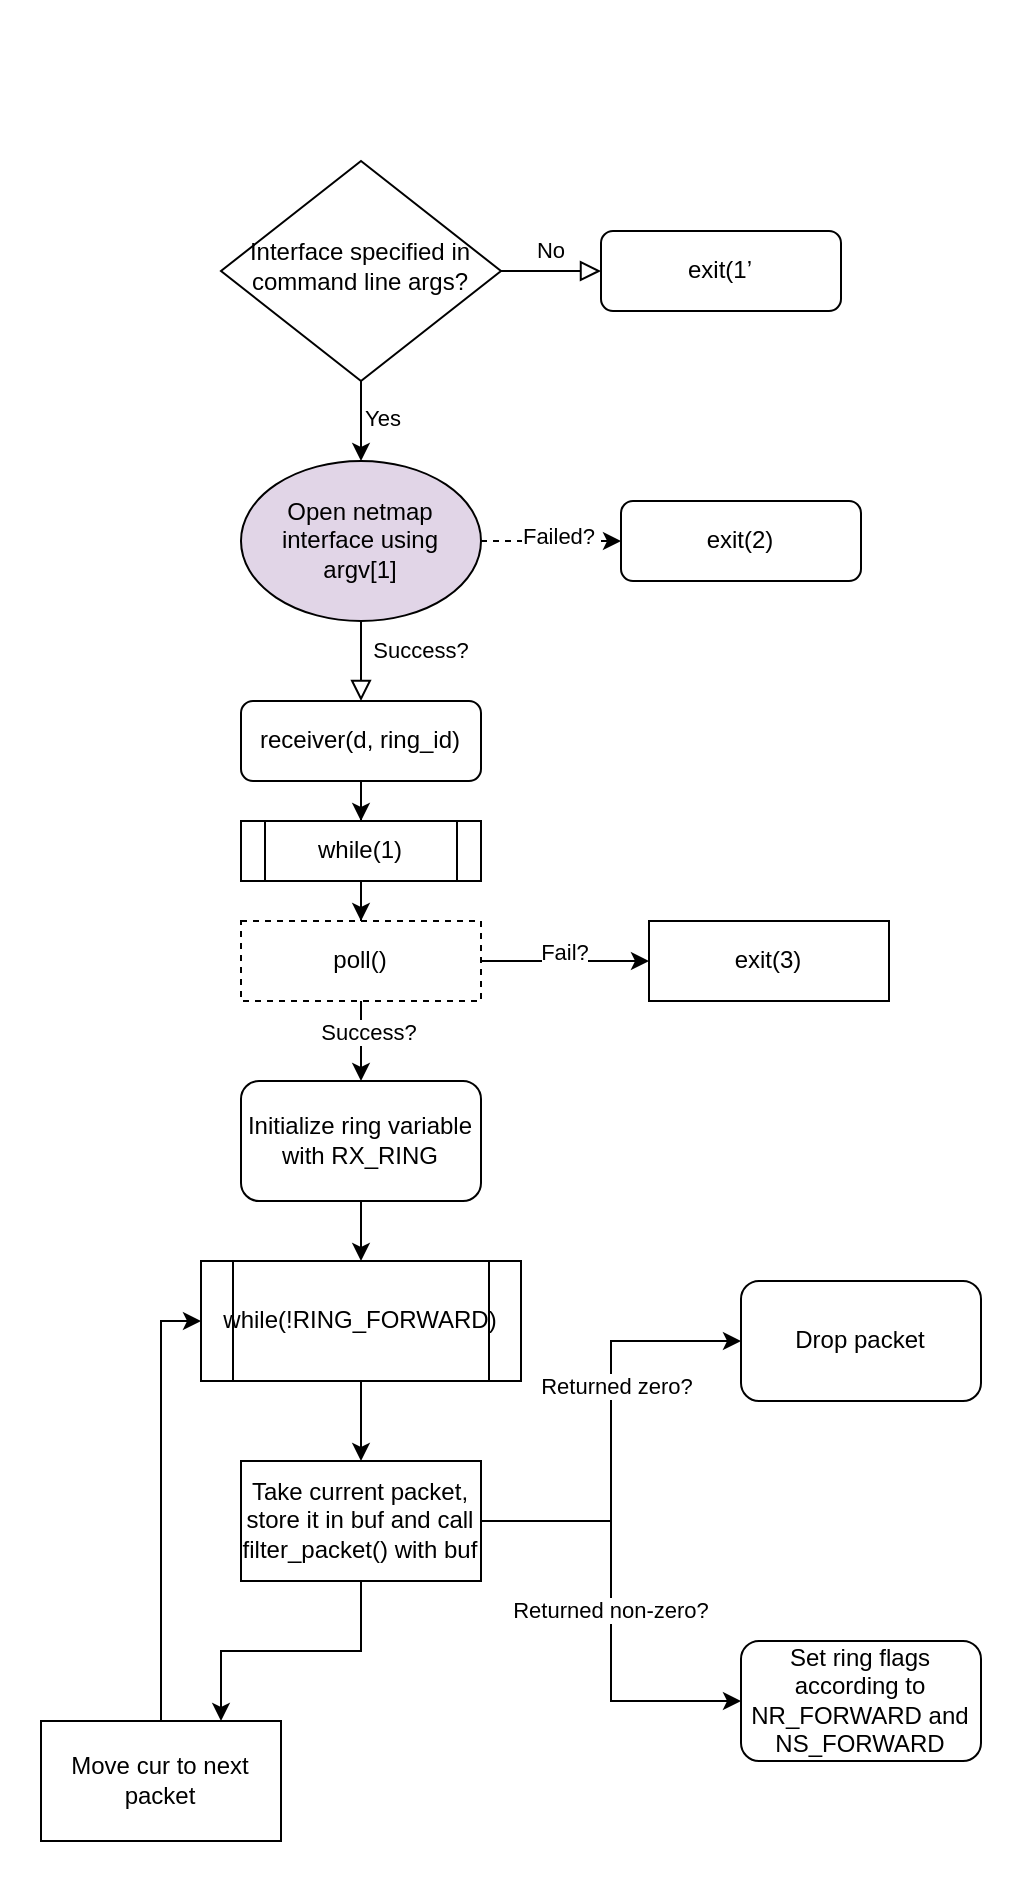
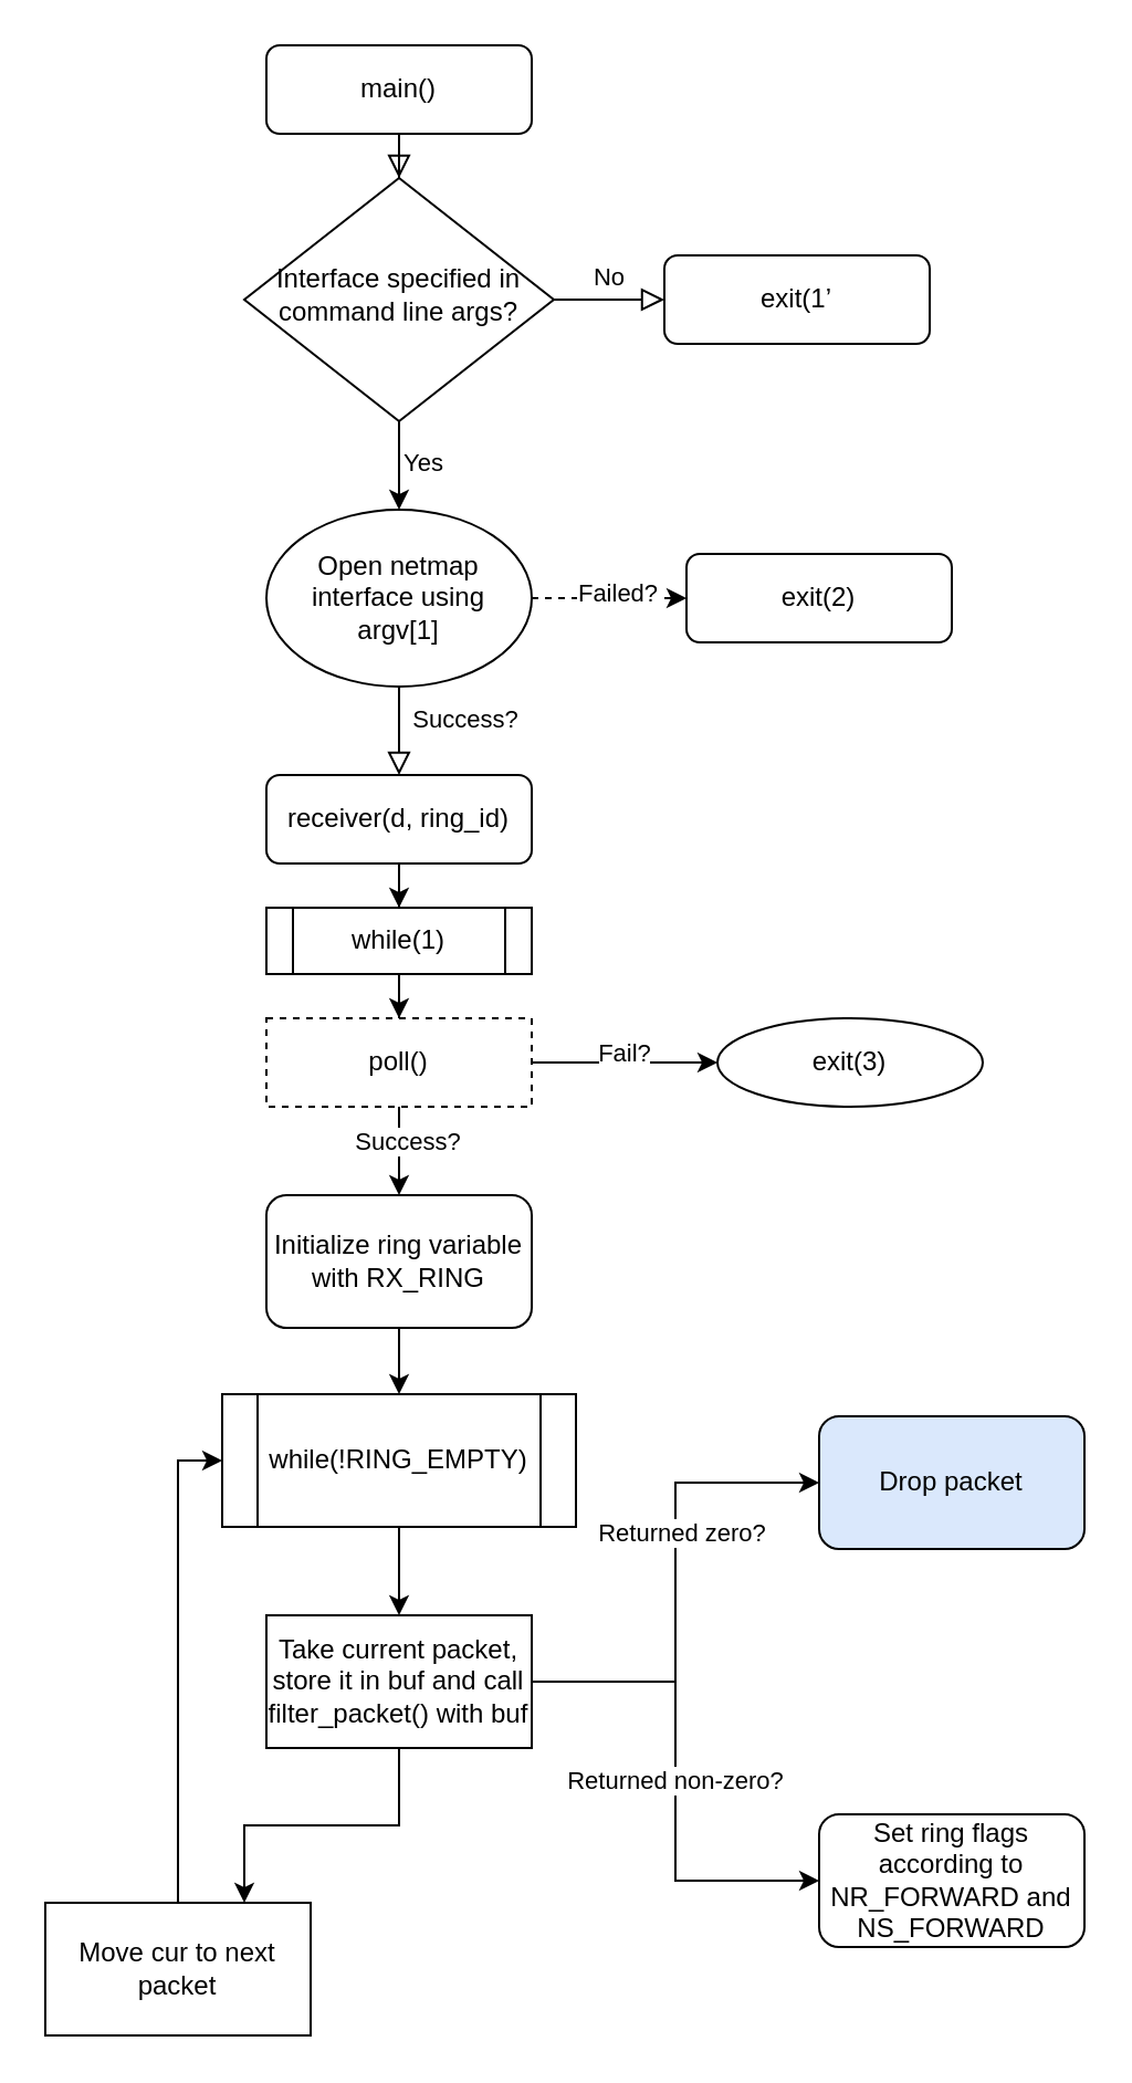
+ <mxCell id="5" value="main()" style="rounded=1;whiteSpace=wrap;html=1;fontSize=12;glass=0;strokeWidth=1;shadow=0;" parent="1" vertex="1"><mxGeometry x="120" width="120" height="40" as="geometry" y="20" /></mxCell>
+ <mxCell id="4" value="" style="rounded=0;html=1;jettySize=auto;orthogonalLoop=1;fontSize=11;endArrow=block;endFill=0;endSize=8;strokeWidth=1;shadow=0;labelBackgroundColor=none;edgeStyle=orthogonalEdgeStyle;" parent="1" source="5" target="9" edge="1"><mxGeometry relative="1" as="geometry" /></mxCell>
- <mxCell id="15" value="Open netmap interface using argv[1]" style="ellipse;whiteSpace=wrap;html=1;fillColor=#e1d5e7;" vertex="1" parent="1"><mxGeometry x="120" y="230" width="120" height="80" as="geometry" /></mxCell>
+ <mxCell id="15" value="Open netmap interface using argv[1]" style="ellipse;whiteSpace=wrap;html=1;" vertex="1" parent="1"><mxGeometry x="120" y="230" width="120" height="80" as="geometry" /></mxCell>
- <mxCell id="23" value="exit(3)" style="rounded=0;whiteSpace=wrap;html=1;" vertex="1" parent="1"><mxGeometry x="324" y="460" width="120" height="40" as="geometry" /></mxCell>
+ <mxCell id="23" value="exit(3)" style="ellipse;whiteSpace=wrap;html=1;" vertex="1" parent="1"><mxGeometry x="324" y="460" width="120" height="40" as="geometry" /></mxCell>
- <mxCell id="27" value="while(!RING_FORWARD)" style="shape=process;whiteSpace=wrap;html=1;backgroundOutline=1;" vertex="1" parent="1"><mxGeometry x="100" y="630" width="160" height="60" as="geometry" /></mxCell>
+ <mxCell id="27" value="while(!RING_EMPTY)" style="shape=process;whiteSpace=wrap;html=1;backgroundOutline=1;" vertex="1" parent="1"><mxGeometry x="100" y="630" width="160" height="60" as="geometry" /></mxCell>
- <mxCell id="33" value="Drop packet" style="rounded=1;whiteSpace=wrap;html=1;" vertex="1" parent="1"><mxGeometry x="370" y="640" width="120" height="60" as="geometry" /></mxCell>
+ <mxCell id="33" value="Drop packet" style="rounded=1;whiteSpace=wrap;html=1;fillColor=#dae8fc;" vertex="1" parent="1"><mxGeometry x="370" y="640" width="120" height="60" as="geometry" /></mxCell>
